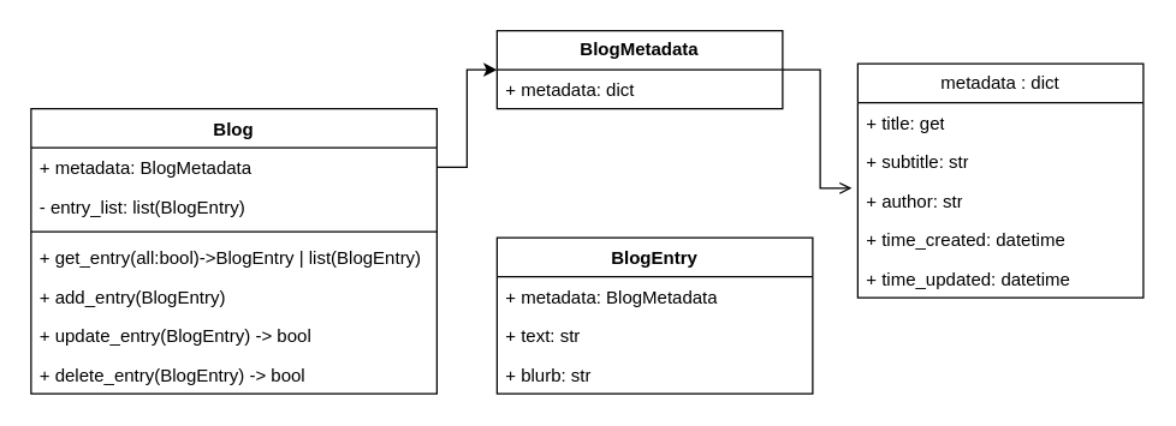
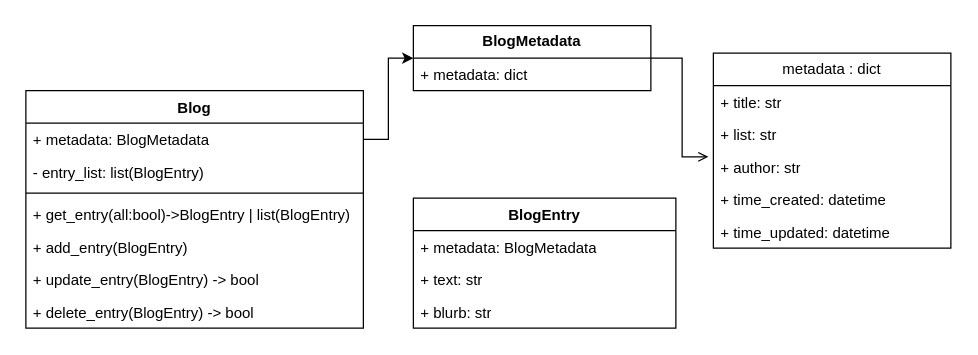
- <mxCell id="11" value="+ title: get" style="text;strokeColor=none;fillColor=none;align=left;verticalAlign=top;spacingLeft=4;spacingRight=4;overflow=hidden;rotatable=0;points=[[0,0.5],[1,0.5]];portConstraint=eastwest;whiteSpace=wrap;html=1;" vertex="1" parent="10"><mxGeometry y="26" width="190" height="26" as="geometry" /></mxCell>
+ <mxCell id="11" value="+ title: str" style="text;strokeColor=none;fillColor=none;align=left;verticalAlign=top;spacingLeft=4;spacingRight=4;overflow=hidden;rotatable=0;points=[[0,0.5],[1,0.5]];portConstraint=eastwest;whiteSpace=wrap;html=1;" vertex="1" parent="10"><mxGeometry y="26" width="190" height="26" as="geometry" /></mxCell>
- <mxCell id="12" value="+ subtitle: str" style="text;strokeColor=none;fillColor=none;align=left;verticalAlign=top;spacingLeft=4;spacingRight=4;overflow=hidden;rotatable=0;points=[[0,0.5],[1,0.5]];portConstraint=eastwest;whiteSpace=wrap;html=1;" vertex="1" parent="10"><mxGeometry y="52" width="190" height="26" as="geometry" /></mxCell>
+ <mxCell id="12" value="+ list: str" style="text;strokeColor=none;fillColor=none;align=left;verticalAlign=top;spacingLeft=4;spacingRight=4;overflow=hidden;rotatable=0;points=[[0,0.5],[1,0.5]];portConstraint=eastwest;whiteSpace=wrap;html=1;" vertex="1" parent="10"><mxGeometry y="52" width="190" height="26" as="geometry" /></mxCell>
